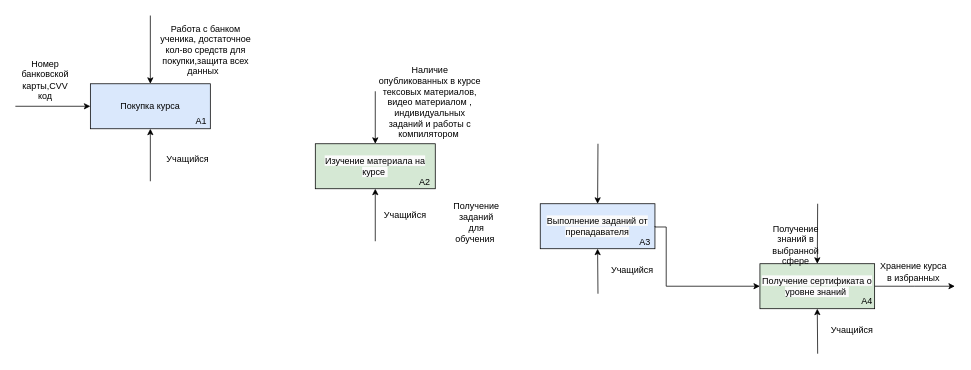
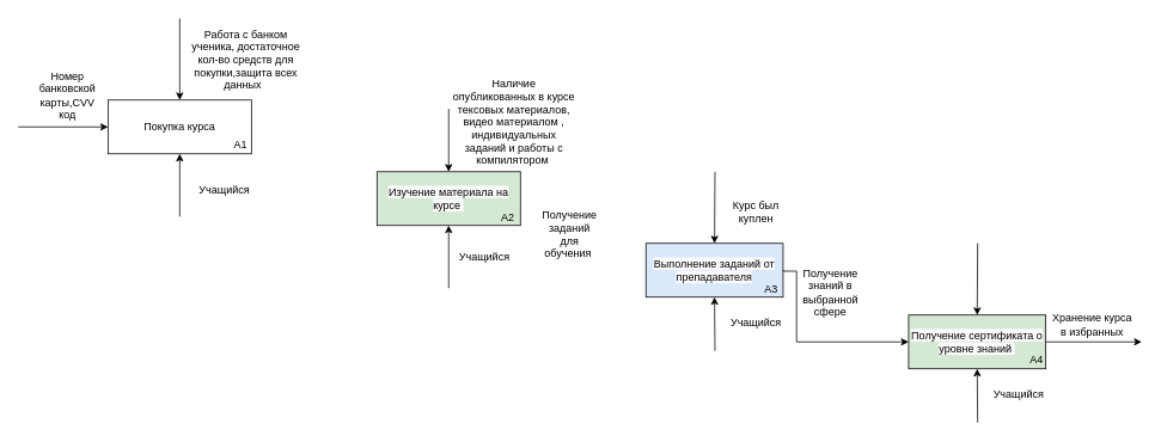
- <mxCell id="6" value="Номер банковской карты,CVV код" style="text;html=1;strokeColor=none;fillColor=none;align=center;verticalAlign=middle;whiteSpace=wrap;rounded=0;" parent="1" vertex="1"><mxGeometry x="30" y="91" width="60" height="30" as="geometry" /></mxCell>
+ <mxCell id="6" value="Номер банковской карты,CVV код" style="text;html=1;strokeColor=none;fillColor=none;align=center;verticalAlign=middle;whiteSpace=wrap;rounded=0;" parent="1" vertex="1"><mxGeometry x="45" y="91" width="60" height="30" as="geometry" /></mxCell>
- <mxCell id="2" value="Покупка курса" style="rounded=0;whiteSpace=wrap;html=1;fillColor=#dae8fc;" parent="1" vertex="1"><mxGeometry x="120" y="111" width="160" height="60" as="geometry" /></mxCell>
+ <mxCell id="2" value="Покупка курса" style="rounded=0;whiteSpace=wrap;html=1;" parent="1" vertex="1"><mxGeometry x="120" y="111" width="160" height="60" as="geometry" /></mxCell>
+ <mxCell id="15" value="Курс был куплен" style="text;html=1;strokeColor=none;fillColor=none;align=center;verticalAlign=middle;whiteSpace=wrap;rounded=0;" parent="1" vertex="1"><mxGeometry x="813" y="221" width="60" height="30" as="geometry" /></mxCell>
- <mxCell id="31" value="Получение заданий для обучения&amp;nbsp;" style="text;html=1;strokeColor=none;fillColor=none;align=center;verticalAlign=middle;whiteSpace=wrap;rounded=0;" vertex="1" parent="1"><mxGeometry x="605" y="281" width="60" height="30" as="geometry" /></mxCell>
+ <mxCell id="31" value="Получение заданий для обучения&amp;nbsp;" style="text;html=1;strokeColor=none;fillColor=none;align=center;verticalAlign=middle;whiteSpace=wrap;rounded=0;" vertex="1" parent="1"><mxGeometry x="605" y="246" width="60" height="30" as="geometry" /></mxCell>
- <mxCell id="30" value="Получение знаний в выбранной сфере" style="text;html=1;strokeColor=none;fillColor=none;align=center;verticalAlign=middle;whiteSpace=wrap;rounded=0;" vertex="1" parent="1"><mxGeometry x="1031" y="311" width="60" height="30" as="geometry" /></mxCell>
+ <mxCell id="30" value="Получение знаний в выбранной сфере" style="text;html=1;strokeColor=none;fillColor=none;align=center;verticalAlign=middle;whiteSpace=wrap;rounded=0;" vertex="1" parent="1"><mxGeometry x="896" y="311" width="60" height="30" as="geometry" /></mxCell>
